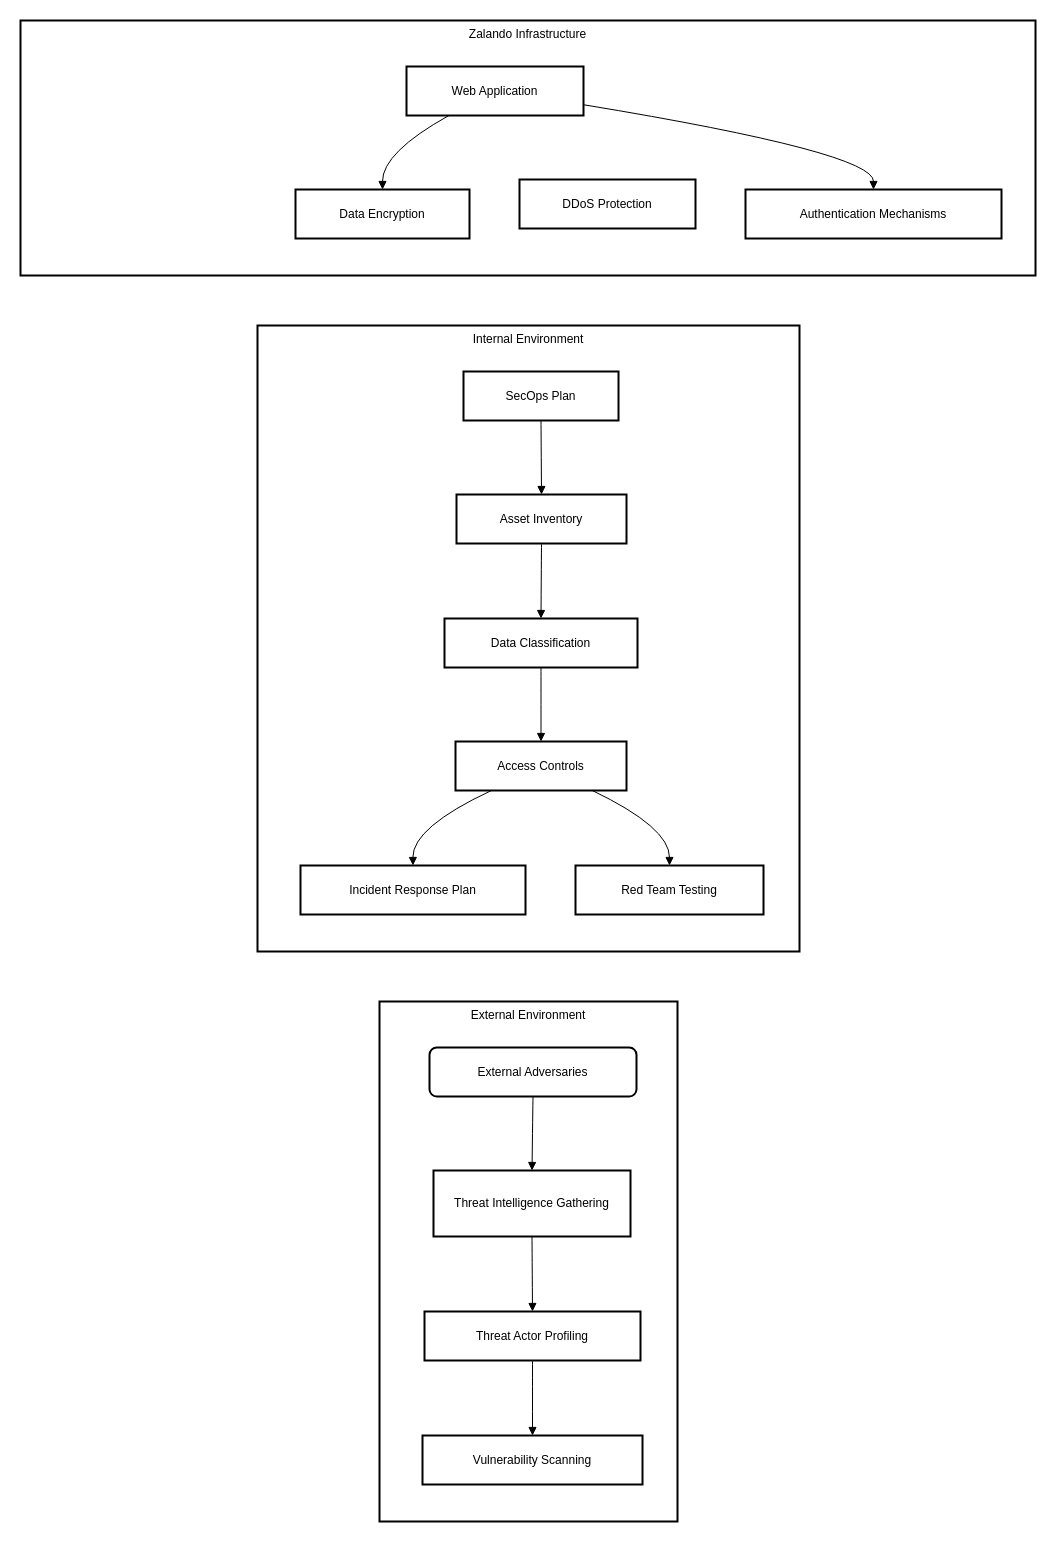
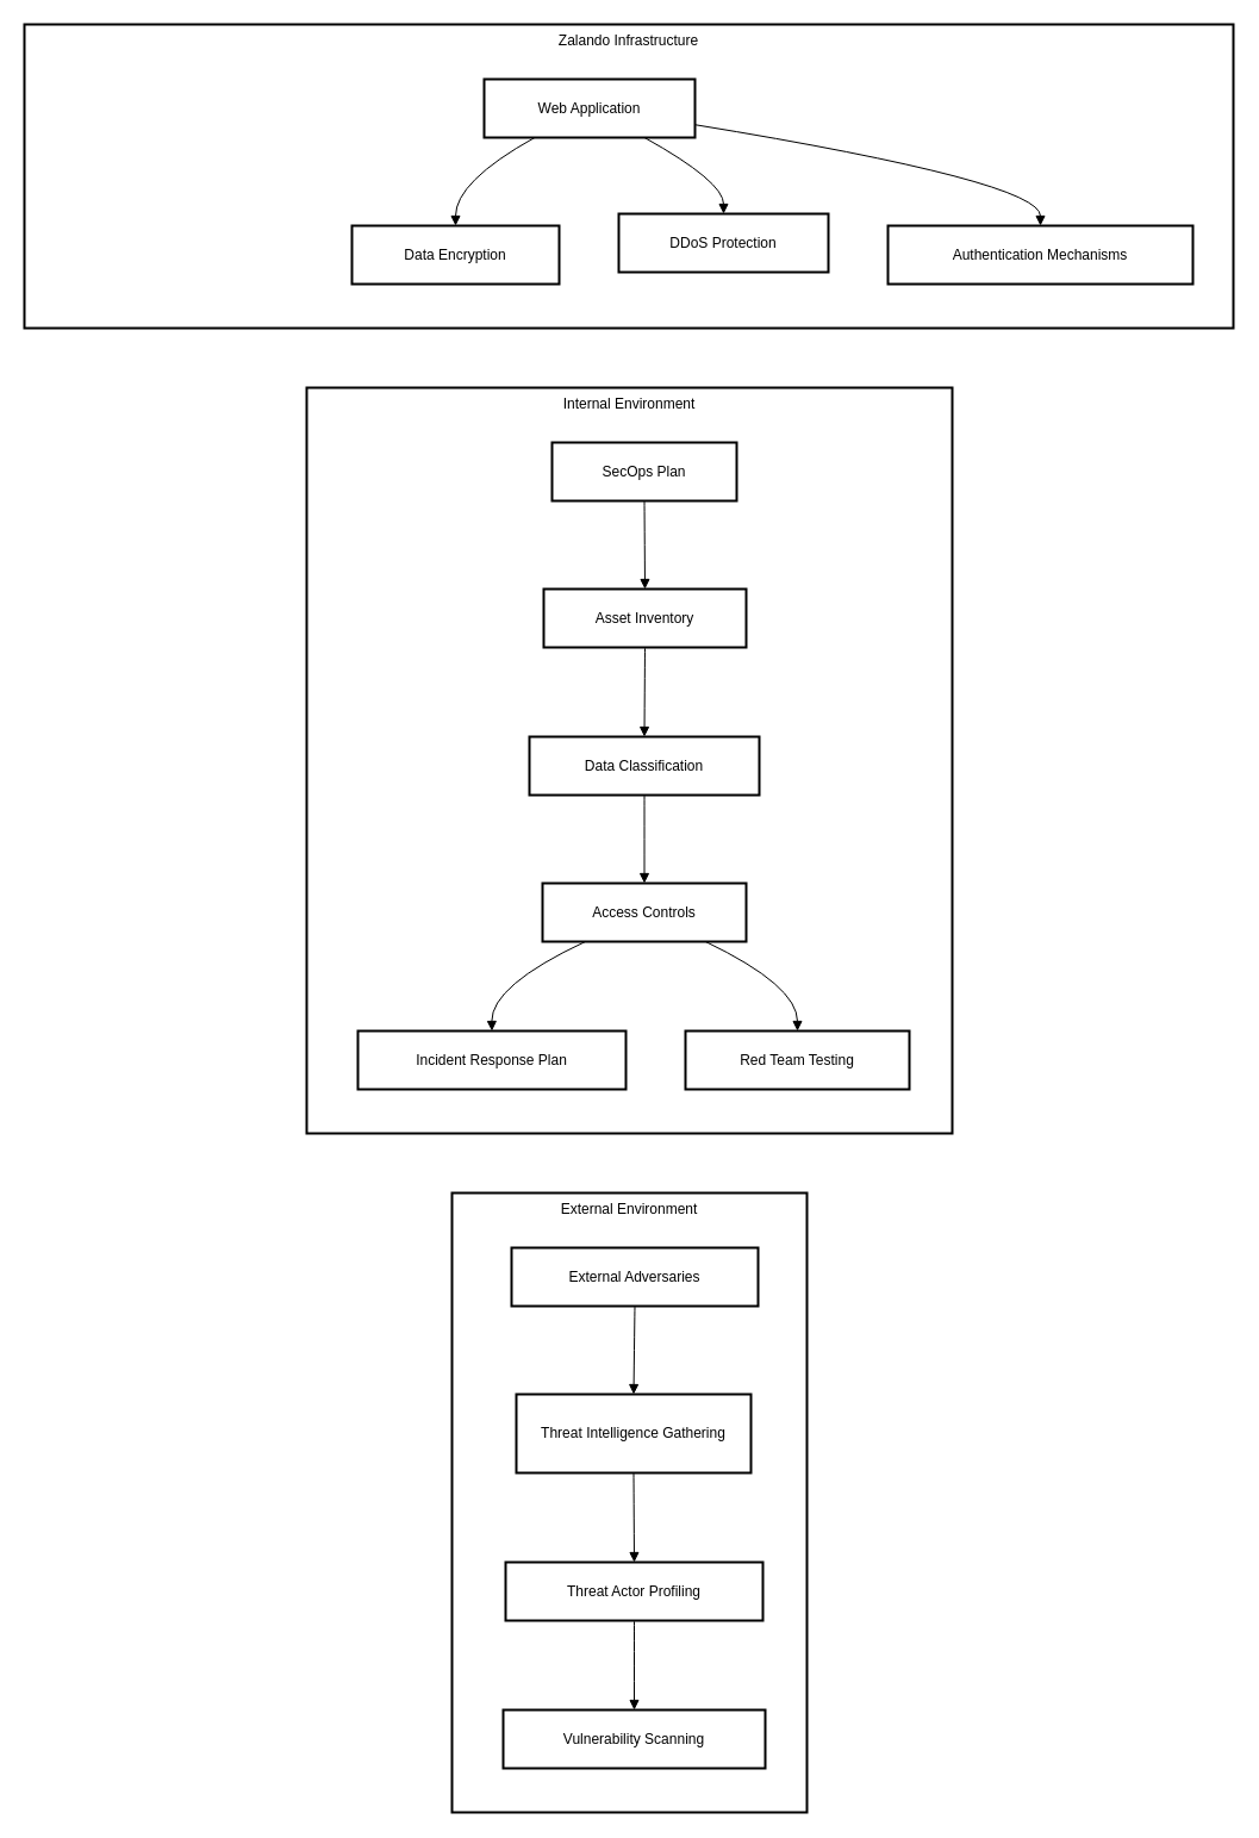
+ <mxCell id="8" value="" style="curved=1;startArrow=none;endArrow=block;exitX=0.75;exitY=0.98;entryX=0.5;entryY=0;" edge="1" parent="2" source="3" target="5"><mxGeometry relative="1" as="geometry"><Array as="points"><mxPoint x="587" y="132" /></Array></mxGeometry></mxCell>
- <mxCell id="23" value="External Adversaries" style="whiteSpace=wrap;strokeWidth=2;rounded=1;" vertex="1" parent="22"><mxGeometry x="50" y="46" width="207" height="49" as="geometry" /></mxCell>
+ <mxCell id="23" value="External Adversaries" style="whiteSpace=wrap;strokeWidth=2;" vertex="1" parent="22"><mxGeometry x="50" y="46" width="207" height="49" as="geometry" /></mxCell>
